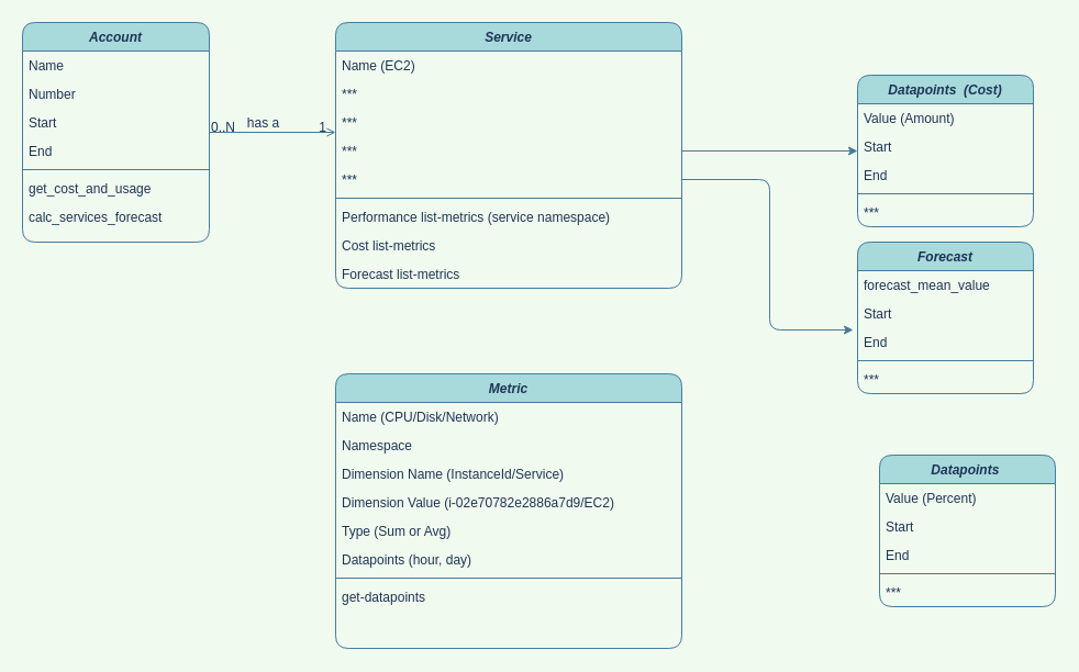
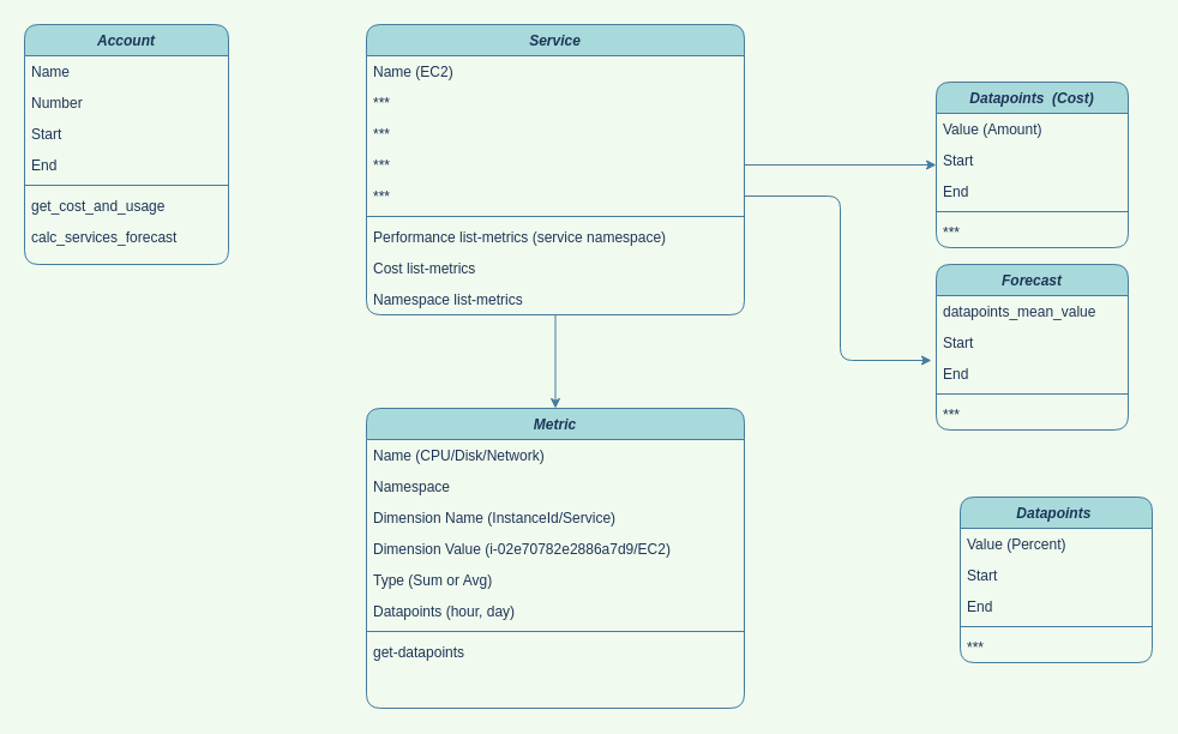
- <mxCell id="21" value="" style="endArrow=open;shadow=0;strokeWidth=1;endFill=1;edgeStyle=elbowEdgeStyle;elbow=vertical;labelBackgroundColor=#F1FAEE;strokeColor=#457B9D;fontColor=#1D3557;" parent="1" source="2" target="11" edge="1"><mxGeometry x="0.5" y="41" relative="1" as="geometry"><mxPoint x="320" y="192" as="sourcePoint" /><mxPoint x="480" y="192" as="targetPoint" /><mxPoint x="-40" y="32" as="offset" /></mxGeometry></mxCell>
- <mxCell id="22" value="0..N" style="resizable=0;align=left;verticalAlign=bottom;labelBackgroundColor=none;fontSize=12;fillColor=#A8DADC;strokeColor=#457B9D;fontColor=#1D3557;rounded=1;" parent="21" connectable="0" vertex="1"><mxGeometry x="-1" relative="1" as="geometry"><mxPoint y="4" as="offset" /></mxGeometry></mxCell>
- <mxCell id="23" value="1" style="resizable=0;align=right;verticalAlign=bottom;labelBackgroundColor=none;fontSize=12;fillColor=#A8DADC;strokeColor=#457B9D;fontColor=#1D3557;rounded=1;" parent="21" connectable="0" vertex="1"><mxGeometry x="1" relative="1" as="geometry"><mxPoint x="-7" y="4" as="offset" /></mxGeometry></mxCell>
- <mxCell id="24" value="has a" style="text;html=1;resizable=0;points=[];;align=center;verticalAlign=middle;labelBackgroundColor=none;shadow=0;strokeWidth=1;fontSize=12;fontColor=#1D3557;rounded=1;" parent="21" vertex="1" connectable="0"><mxGeometry x="0.5" y="49" relative="1" as="geometry"><mxPoint x="-38" y="40" as="offset" /></mxGeometry></mxCell>
- <mxCell id="20" value="Forecast list-metrics" style="text;align=left;verticalAlign=top;spacingLeft=4;spacingRight=4;overflow=hidden;rotatable=0;points=[[0,0.5],[1,0.5]];portConstraint=eastwest;fontColor=#1D3557;rounded=1;" vertex="1" parent="11"><mxGeometry y="216" width="315" height="26" as="geometry" /></mxCell>
+ <mxCell id="20" value="Namespace list-metrics" style="text;align=left;verticalAlign=top;spacingLeft=4;spacingRight=4;overflow=hidden;rotatable=0;points=[[0,0.5],[1,0.5]];portConstraint=eastwest;fontColor=#1D3557;rounded=1;" vertex="1" parent="11"><mxGeometry y="216" width="315" height="26" as="geometry" /></mxCell>
- <mxCell id="48" value="forecast_mean_value" style="text;align=left;verticalAlign=top;spacingLeft=4;spacingRight=4;overflow=hidden;rotatable=0;points=[[0,0.5],[1,0.5]];portConstraint=eastwest;shadow=0;html=0;fontColor=#1D3557;rounded=1;" vertex="1" parent="47"><mxGeometry y="26" width="160" height="26" as="geometry" /></mxCell>
+ <mxCell id="48" value="datapoints_mean_value" style="text;align=left;verticalAlign=top;spacingLeft=4;spacingRight=4;overflow=hidden;rotatable=0;points=[[0,0.5],[1,0.5]];portConstraint=eastwest;shadow=0;html=0;fontColor=#1D3557;rounded=1;" vertex="1" parent="47"><mxGeometry y="26" width="160" height="26" as="geometry" /></mxCell>
+ <mxCell id="10" style="edgeStyle=orthogonalEdgeStyle;orthogonalLoop=1;jettySize=auto;html=1;labelBackgroundColor=#F1FAEE;strokeColor=#457B9D;fontColor=#1D3557;entryX=0.5;entryY=0;entryDx=0;entryDy=0;" edge="1" parent="1" source="11" target="31"><mxGeometry relative="1" as="geometry"><mxPoint x="460" y="330" as="targetPoint" /></mxGeometry></mxCell>
